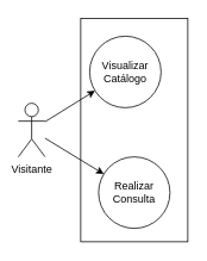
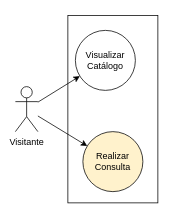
- <mxCell id="7" value="Realizar Consulta" style="ellipse;whiteSpace=wrap;html=1;" vertex="1" parent="1"><mxGeometry x="110" y="175" width="80" height="80" as="geometry" /></mxCell>
+ <mxCell id="7" value="Realizar Consulta" style="ellipse;whiteSpace=wrap;html=1;fillColor=#fff2cc;" vertex="1" parent="1"><mxGeometry x="110" y="175" width="80" height="80" as="geometry" /></mxCell>
